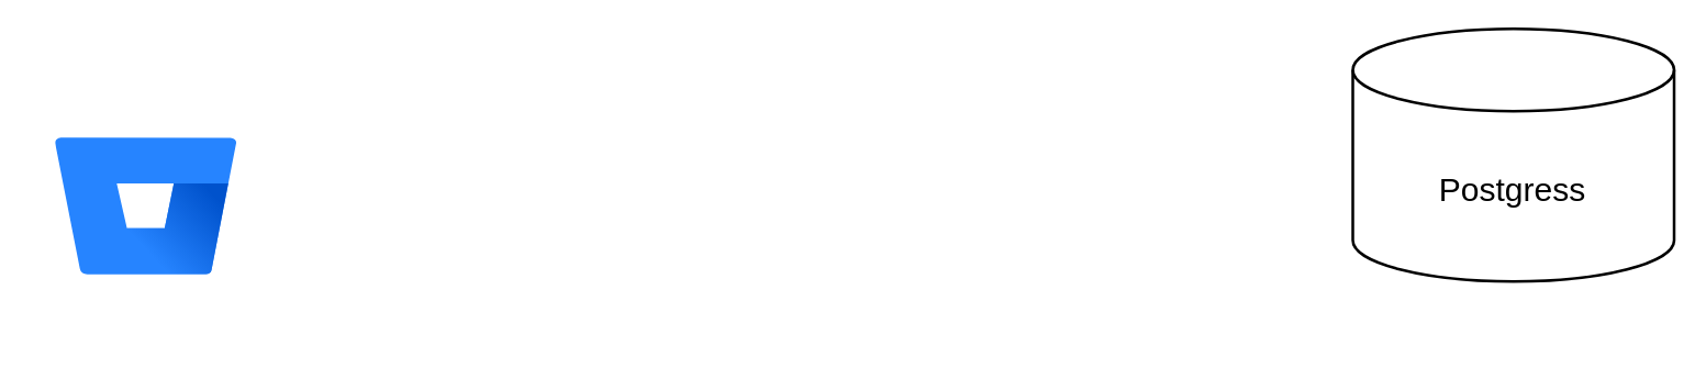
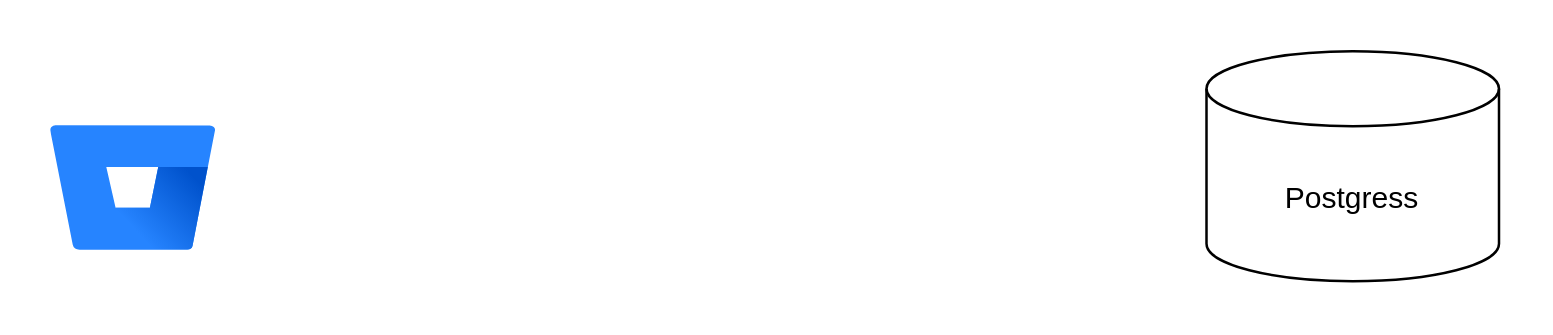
- <mxCell id="3" value="Postgress" style="shape=cylinder3;whiteSpace=wrap;html=1;boundedLbl=1;backgroundOutline=1;size=15;" vertex="1" parent="1"><mxGeometry x="492" y="10" width="117" height="92" as="geometry" /></mxCell>
+ <mxCell id="3" value="Postgress" style="shape=cylinder3;whiteSpace=wrap;html=1;boundedLbl=1;backgroundOutline=1;size=15;" vertex="1" parent="1"><mxGeometry x="482" y="20" width="117" height="92" as="geometry" /></mxCell>
